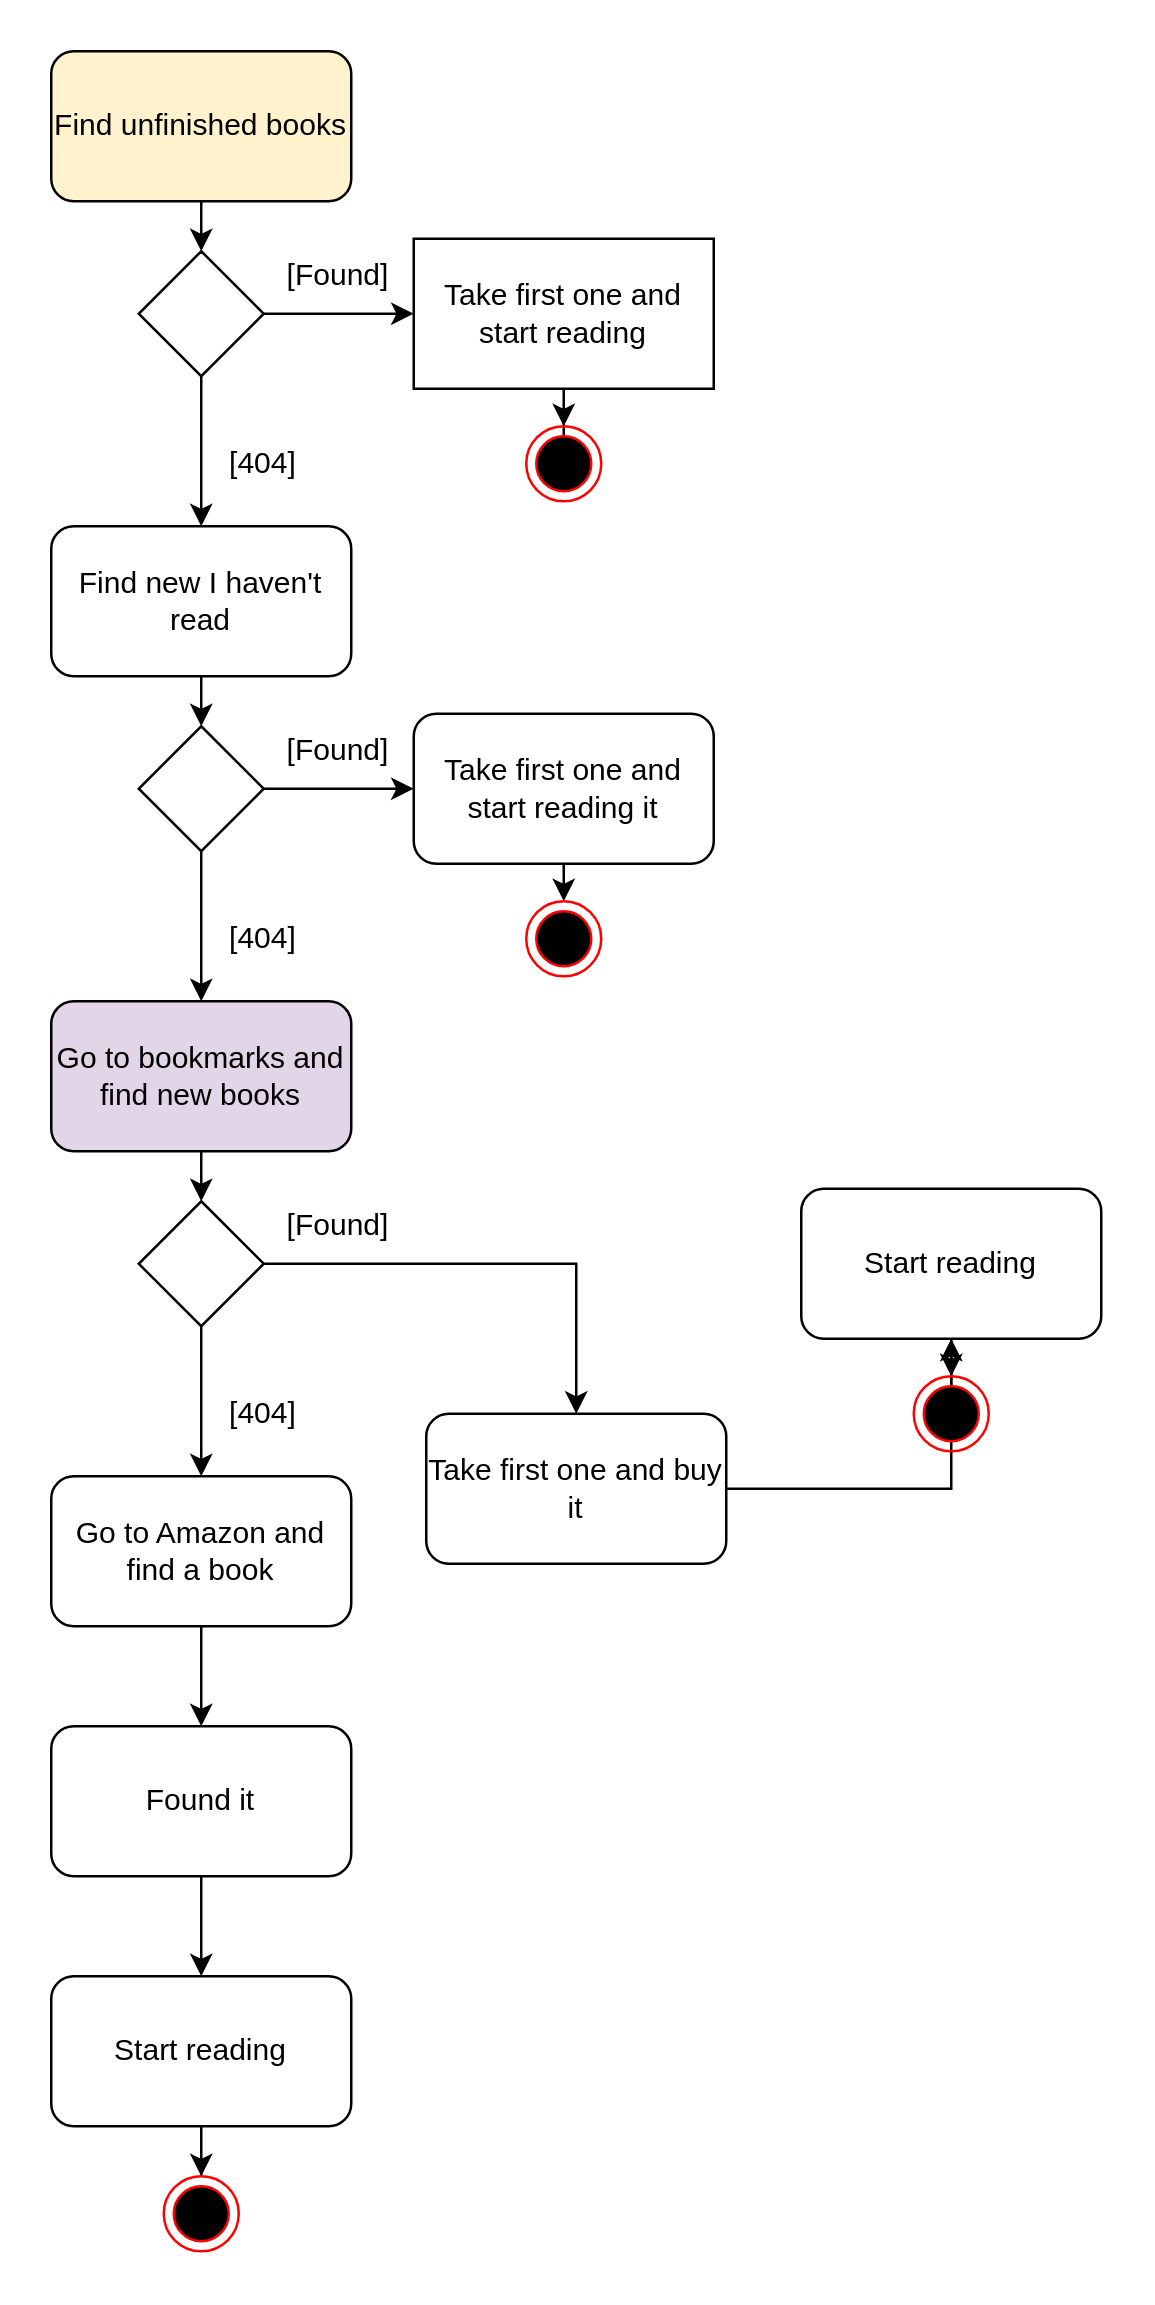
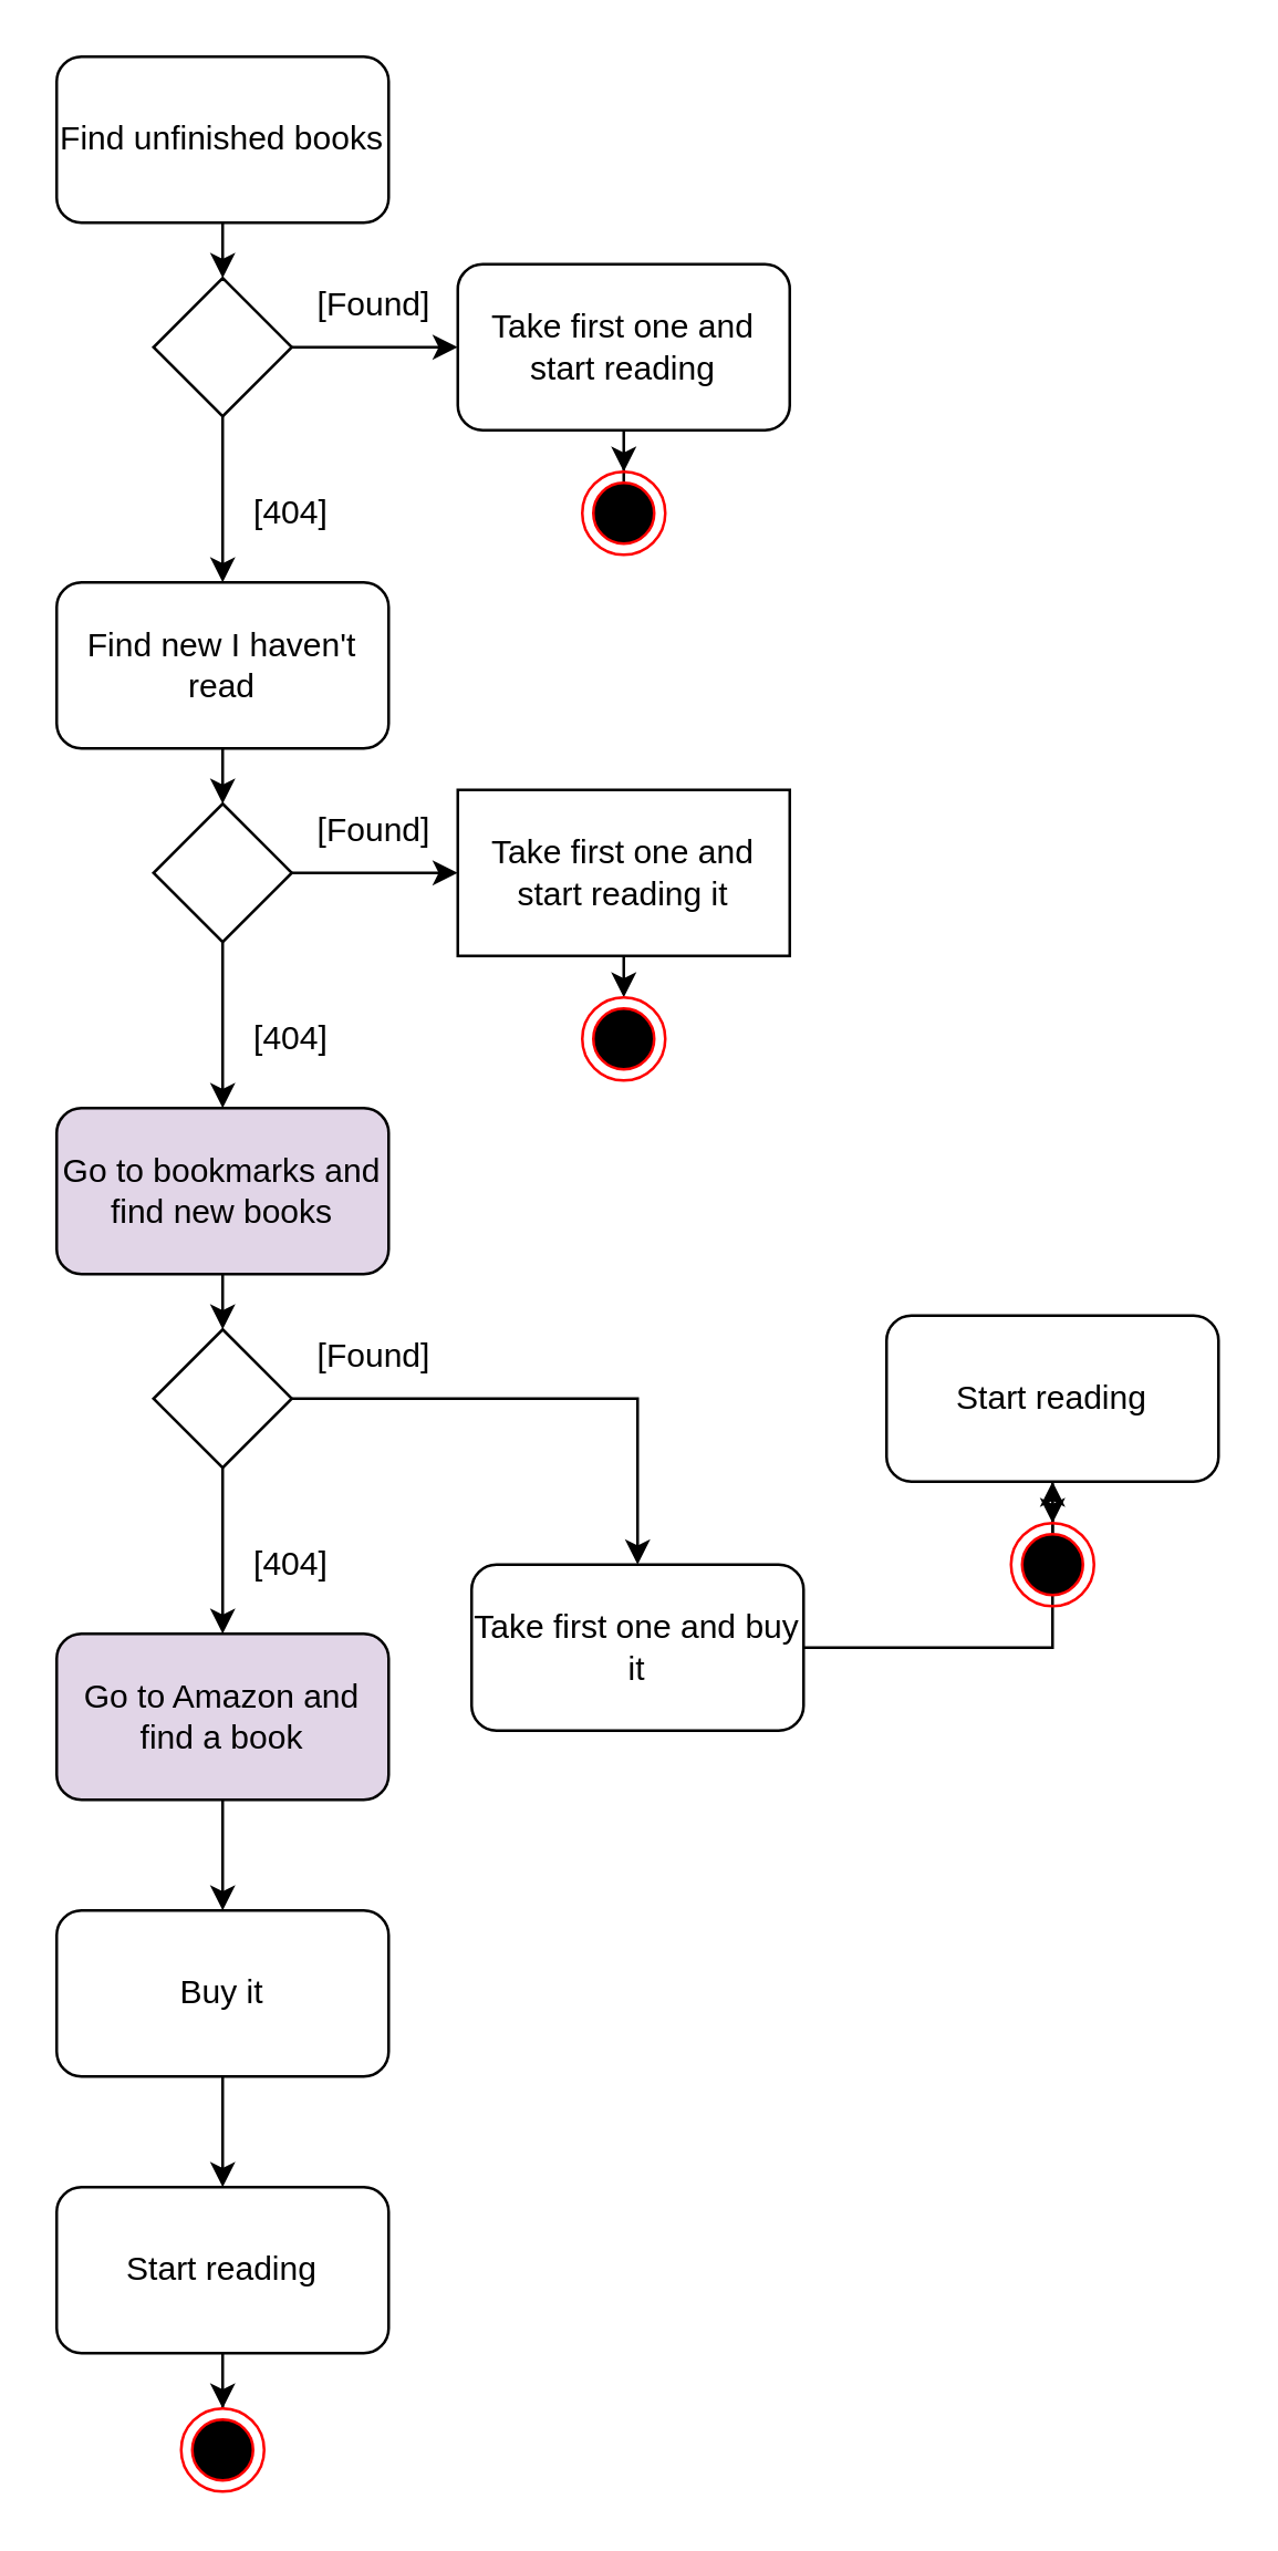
- <mxCell id="3" value="Find unfinished books" style="rounded=1;whiteSpace=wrap;html=1;fillColor=#fff2cc;" vertex="1" parent="1"><mxGeometry x="20" y="20" width="120" height="60" as="geometry" /></mxCell>
+ <mxCell id="3" value="Find unfinished books" style="rounded=1;whiteSpace=wrap;html=1;" vertex="1" parent="1"><mxGeometry x="20" y="20" width="120" height="60" as="geometry" /></mxCell>
- <mxCell id="8" value="Take first one and start reading" style="whiteSpace=wrap;html=1;rounded=0;" vertex="1" parent="1"><mxGeometry x="165" y="95" width="120" height="60" as="geometry" /></mxCell>
+ <mxCell id="8" value="Take first one and start reading" style="rounded=1;whiteSpace=wrap;html=1;" vertex="1" parent="1"><mxGeometry x="165" y="95" width="120" height="60" as="geometry" /></mxCell>
- <mxCell id="16" value="Take first one and start reading it" style="rounded=1;whiteSpace=wrap;html=1;" vertex="1" parent="1"><mxGeometry x="165" y="285" width="120" height="60" as="geometry" /></mxCell>
+ <mxCell id="16" value="Take first one and start reading it" style="whiteSpace=wrap;html=1;rounded=0;" vertex="1" parent="1"><mxGeometry x="165" y="285" width="120" height="60" as="geometry" /></mxCell>
- <mxCell id="34" value="Go to Amazon and find a book" style="rounded=1;whiteSpace=wrap;html=1;" vertex="1" parent="1"><mxGeometry x="20" y="590" width="120" height="60" as="geometry" /></mxCell>
+ <mxCell id="34" value="Go to Amazon and find a book" style="rounded=1;whiteSpace=wrap;html=1;fillColor=#e1d5e7;" vertex="1" parent="1"><mxGeometry x="20" y="590" width="120" height="60" as="geometry" /></mxCell>
- <mxCell id="37" value="Found it" style="rounded=1;whiteSpace=wrap;html=1;" vertex="1" parent="1"><mxGeometry x="20" y="690" width="120" height="60" as="geometry" /></mxCell>
+ <mxCell id="37" value="Buy it" style="rounded=1;whiteSpace=wrap;html=1;" vertex="1" parent="1"><mxGeometry x="20" y="690" width="120" height="60" as="geometry" /></mxCell>
